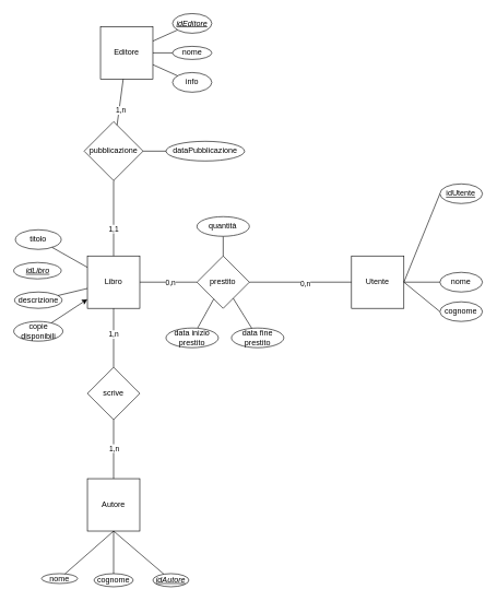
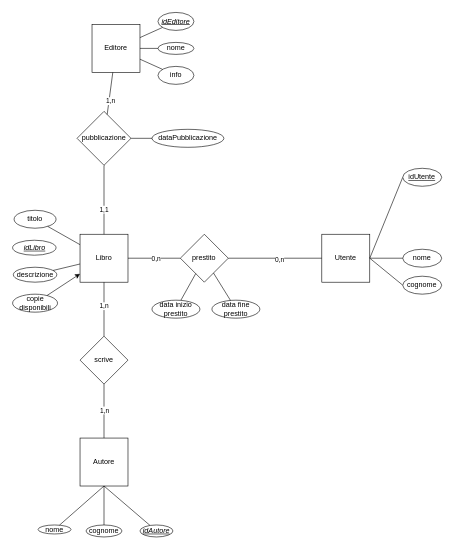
- <mxCell id="53" value="quantità" style="ellipse;whiteSpace=wrap;html=1;" vertex="1" parent="1"><mxGeometry x="300.33" y="330" width="80" height="30" as="geometry" /></mxCell>
- <mxCell id="52" value="" style="endArrow=none;html=1;rounded=0;" edge="1" parent="1" source="8" target="53"><mxGeometry width="50" height="50" relative="1" as="geometry"><mxPoint x="330.33" y="445" as="sourcePoint" /><mxPoint x="380.33" y="395" as="targetPoint" /></mxGeometry></mxCell>
